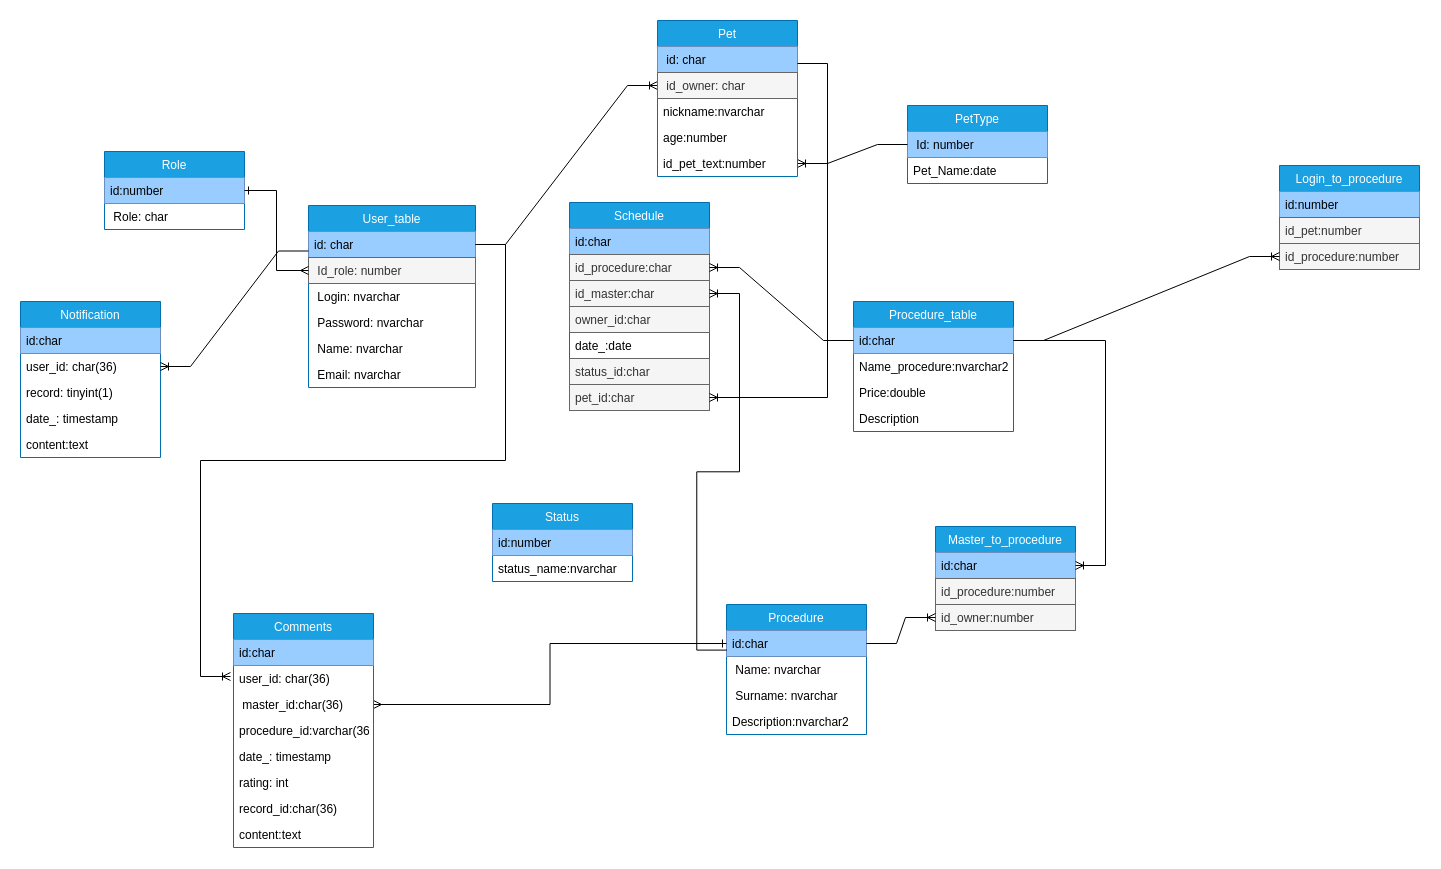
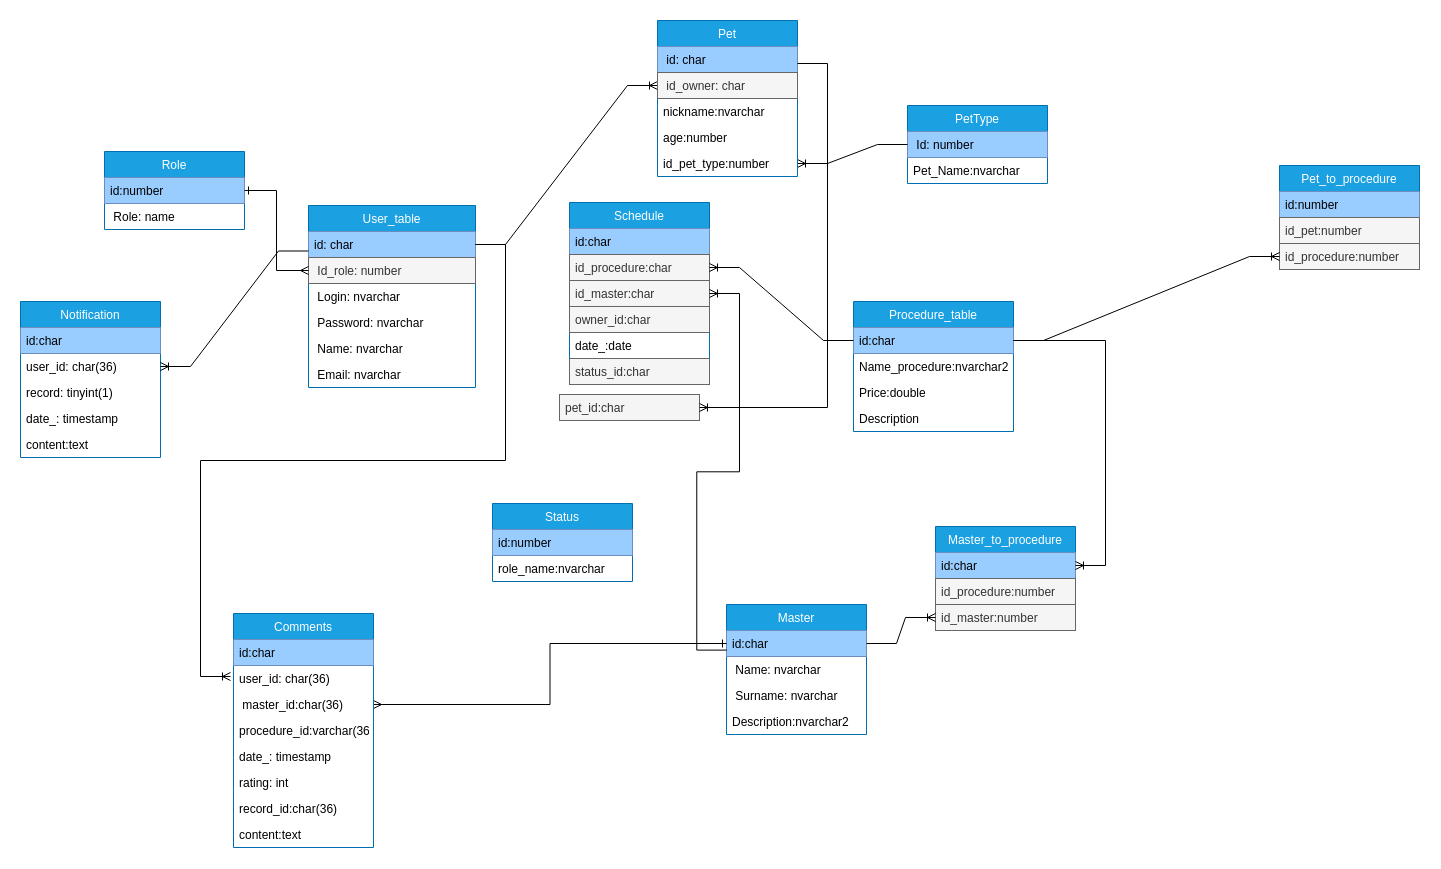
- <mxCell id="51" value="id_pet_text:number" style="text;align=left;verticalAlign=top;spacingLeft=4;spacingRight=4;overflow=hidden;rotatable=0;points=[[0,0.5],[1,0.5]];portConstraint=eastwest;" parent="46" vertex="1"><mxGeometry y="130" width="140" height="26" as="geometry" /></mxCell>
+ <mxCell id="51" value="id_pet_type:number" style="text;align=left;verticalAlign=top;spacingLeft=4;spacingRight=4;overflow=hidden;rotatable=0;points=[[0,0.5],[1,0.5]];portConstraint=eastwest;" parent="46" vertex="1"><mxGeometry y="130" width="140" height="26" as="geometry" /></mxCell>
- <mxCell id="31" value="Pet_Name:date" style="text;align=left;verticalAlign=top;spacingLeft=4;spacingRight=4;overflow=hidden;rotatable=0;points=[[0,0.5],[1,0.5]];portConstraint=eastwest;" parent="29" vertex="1"><mxGeometry y="52" width="140" height="26" as="geometry" /></mxCell>
+ <mxCell id="31" value="Pet_Name:nvarchar" style="text;align=left;verticalAlign=top;spacingLeft=4;spacingRight=4;overflow=hidden;rotatable=0;points=[[0,0.5],[1,0.5]];portConstraint=eastwest;" parent="29" vertex="1"><mxGeometry y="52" width="140" height="26" as="geometry" /></mxCell>
- <mxCell id="40" value="Login_to_procedure" style="swimlane;fontStyle=0;childLayout=stackLayout;horizontal=1;startSize=26;fillColor=#1ba1e2;horizontalStack=0;resizeParent=1;resizeParentMax=0;resizeLast=0;collapsible=0;marginBottom=0;resizable=1;sketch=0;noLabel=0;strokeColor=#006EAF;fontColor=#ffffff;container=1;resizeHeight=1;resizeWidth=1;" parent="1" vertex="1"><mxGeometry x="1279" y="165" width="140" height="104" as="geometry"><mxRectangle x="480" y="96" width="90" height="26" as="alternateBounds" /></mxGeometry></mxCell>
+ <mxCell id="40" value="Pet_to_procedure" style="swimlane;fontStyle=0;childLayout=stackLayout;horizontal=1;startSize=26;fillColor=#1ba1e2;horizontalStack=0;resizeParent=1;resizeParentMax=0;resizeLast=0;collapsible=0;marginBottom=0;resizable=1;sketch=0;noLabel=0;strokeColor=#006EAF;fontColor=#ffffff;container=1;resizeHeight=1;resizeWidth=1;" parent="1" vertex="1"><mxGeometry x="1279" y="165" width="140" height="104" as="geometry"><mxRectangle x="480" y="96" width="90" height="26" as="alternateBounds" /></mxGeometry></mxCell>
- <mxCell id="34" value=" Role: char" style="text;align=left;verticalAlign=top;spacingLeft=4;spacingRight=4;overflow=hidden;rotatable=0;points=[[0,0.5],[1,0.5]];portConstraint=eastwest;" parent="32" vertex="1"><mxGeometry y="52" width="140" height="26" as="geometry" /></mxCell>
+ <mxCell id="34" value=" Role: name" style="text;align=left;verticalAlign=top;spacingLeft=4;spacingRight=4;overflow=hidden;rotatable=0;points=[[0,0.5],[1,0.5]];portConstraint=eastwest;" parent="32" vertex="1"><mxGeometry y="52" width="140" height="26" as="geometry" /></mxCell>
- <mxCell id="59" value="pet_id:char" style="text;align=left;verticalAlign=top;spacingLeft=4;spacingRight=4;overflow=hidden;rotatable=0;points=[[0,0.5],[1,0.5]];portConstraint=eastwest;fillColor=#f5f5f5;fontColor=#333333;strokeColor=#666666;" parent="1" vertex="1"><mxGeometry x="569" y="384" width="140" height="26" as="geometry" /></mxCell>
+ <mxCell id="59" value="pet_id:char" style="text;align=left;verticalAlign=top;spacingLeft=4;spacingRight=4;overflow=hidden;rotatable=0;points=[[0,0.5],[1,0.5]];portConstraint=eastwest;fillColor=#f5f5f5;fontColor=#333333;strokeColor=#666666;" parent="1" vertex="1"><mxGeometry x="559" y="394" width="140" height="26" as="geometry" /></mxCell>
- <mxCell id="28" value="status_name:nvarchar" style="text;align=left;verticalAlign=top;spacingLeft=4;spacingRight=4;overflow=hidden;rotatable=0;points=[[0,0.5],[1,0.5]];portConstraint=eastwest;" parent="26" vertex="1"><mxGeometry y="52" width="140" height="26" as="geometry" /></mxCell>
+ <mxCell id="28" value="role_name:nvarchar" style="text;align=left;verticalAlign=top;spacingLeft=4;spacingRight=4;overflow=hidden;rotatable=0;points=[[0,0.5],[1,0.5]];portConstraint=eastwest;" parent="26" vertex="1"><mxGeometry y="52" width="140" height="26" as="geometry" /></mxCell>
- <mxCell id="21" value="Procedure" style="swimlane;fontStyle=0;childLayout=stackLayout;horizontal=1;startSize=26;fillColor=#1ba1e2;horizontalStack=0;resizeParent=1;resizeParentMax=0;resizeLast=0;collapsible=0;marginBottom=0;resizable=1;sketch=0;noLabel=0;strokeColor=#006EAF;fontColor=#ffffff;container=1;resizeHeight=1;resizeWidth=1;" parent="1" vertex="1"><mxGeometry x="726" y="604" width="140" height="130" as="geometry"><mxRectangle x="480" y="96" width="90" height="26" as="alternateBounds" /></mxGeometry></mxCell>
+ <mxCell id="21" value="Master" style="swimlane;fontStyle=0;childLayout=stackLayout;horizontal=1;startSize=26;fillColor=#1ba1e2;horizontalStack=0;resizeParent=1;resizeParentMax=0;resizeLast=0;collapsible=0;marginBottom=0;resizable=1;sketch=0;noLabel=0;strokeColor=#006EAF;fontColor=#ffffff;container=1;resizeHeight=1;resizeWidth=1;" parent="1" vertex="1"><mxGeometry x="726" y="604" width="140" height="130" as="geometry"><mxRectangle x="480" y="96" width="90" height="26" as="alternateBounds" /></mxGeometry></mxCell>
- <mxCell id="39" value="id_owner:number" style="text;align=left;verticalAlign=top;spacingLeft=4;spacingRight=4;overflow=hidden;rotatable=0;points=[[0,0.5],[1,0.5]];portConstraint=eastwest;fillColor=#f5f5f5;fontColor=#333333;strokeColor=#666666;" parent="36" vertex="1"><mxGeometry y="78" width="140" height="26" as="geometry" /></mxCell>
+ <mxCell id="39" value="id_master:number" style="text;align=left;verticalAlign=top;spacingLeft=4;spacingRight=4;overflow=hidden;rotatable=0;points=[[0,0.5],[1,0.5]];portConstraint=eastwest;fillColor=#f5f5f5;fontColor=#333333;strokeColor=#666666;" parent="36" vertex="1"><mxGeometry y="78" width="140" height="26" as="geometry" /></mxCell>
